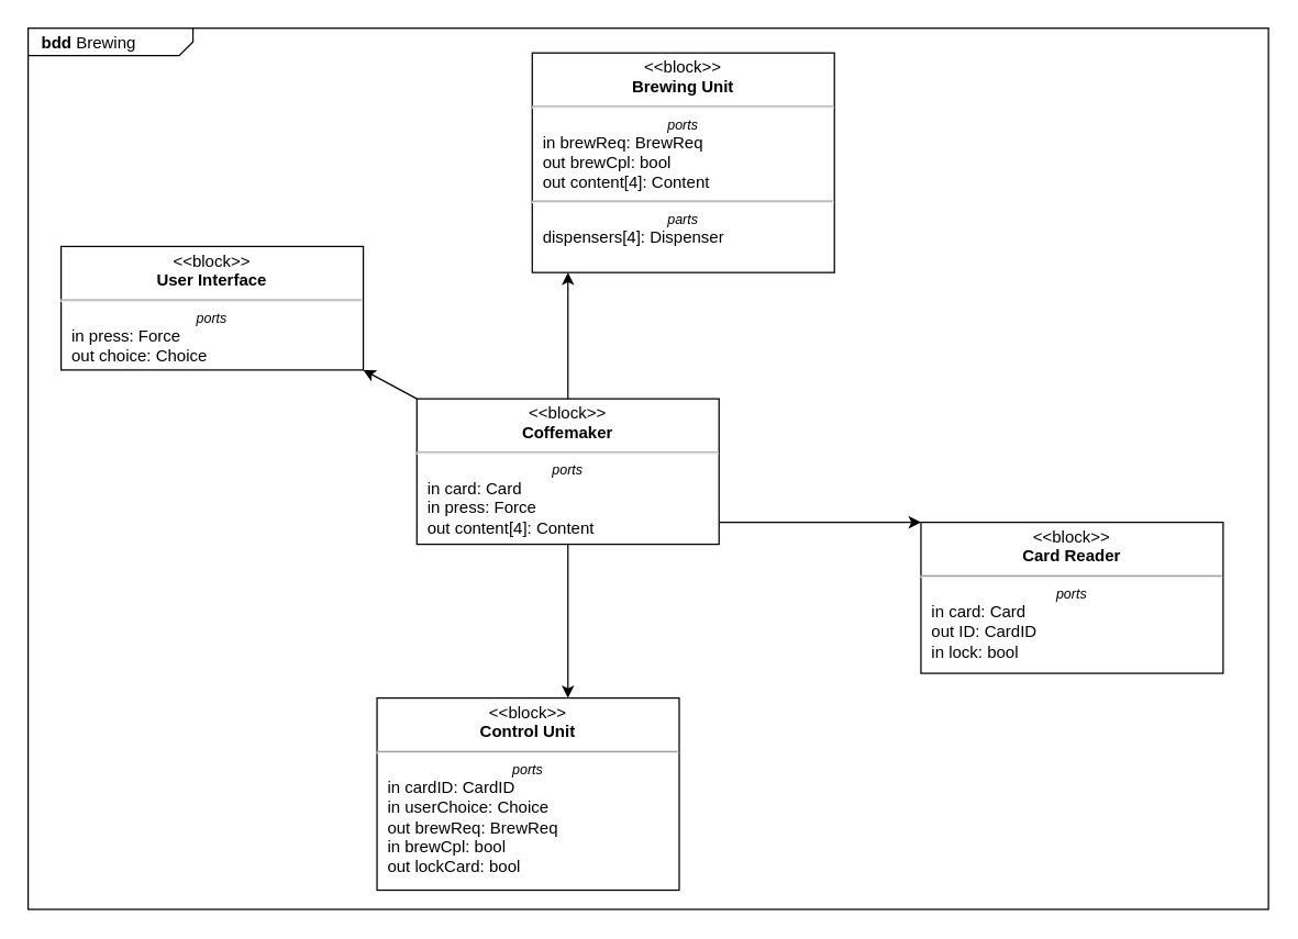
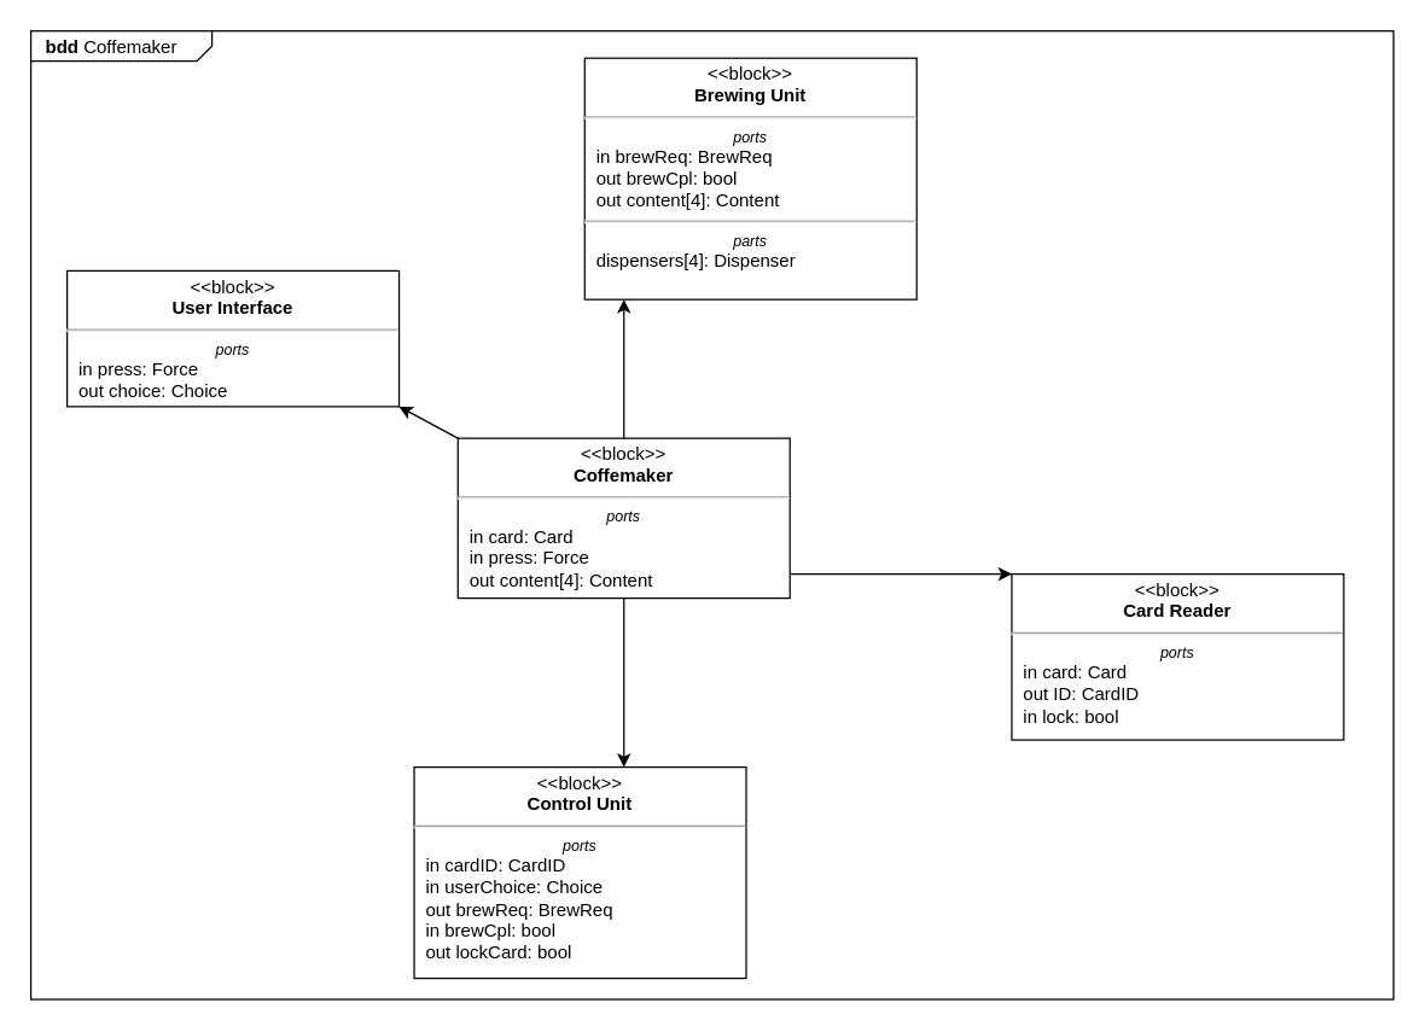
- <mxCell id="2" value="&lt;p style=&quot;margin: 0px ; margin-top: 4px ; margin-left: 10px ; text-align: left&quot;&gt;&lt;b&gt;bdd&lt;/b&gt;   Brewing&lt;/p&gt;" style="html=1;strokeWidth=1;shape=mxgraph.sysml.package;labelX=120;align=left;spacingLeft=10;overflow=fill;recursiveResize=0;rounded=0;" vertex="1" parent="1"><mxGeometry x="20" y="20" width="903" height="642" as="geometry" /></mxCell>
+ <mxCell id="2" value="&lt;p style=&quot;margin: 0px ; margin-top: 4px ; margin-left: 10px ; text-align: left&quot;&gt;&lt;b&gt;bdd&lt;/b&gt;   Coffemaker&lt;/p&gt;" style="html=1;strokeWidth=1;shape=mxgraph.sysml.package;labelX=120;align=left;spacingLeft=10;overflow=fill;recursiveResize=0;rounded=0;" vertex="1" parent="1"><mxGeometry x="20" y="20" width="903" height="642" as="geometry" /></mxCell>
